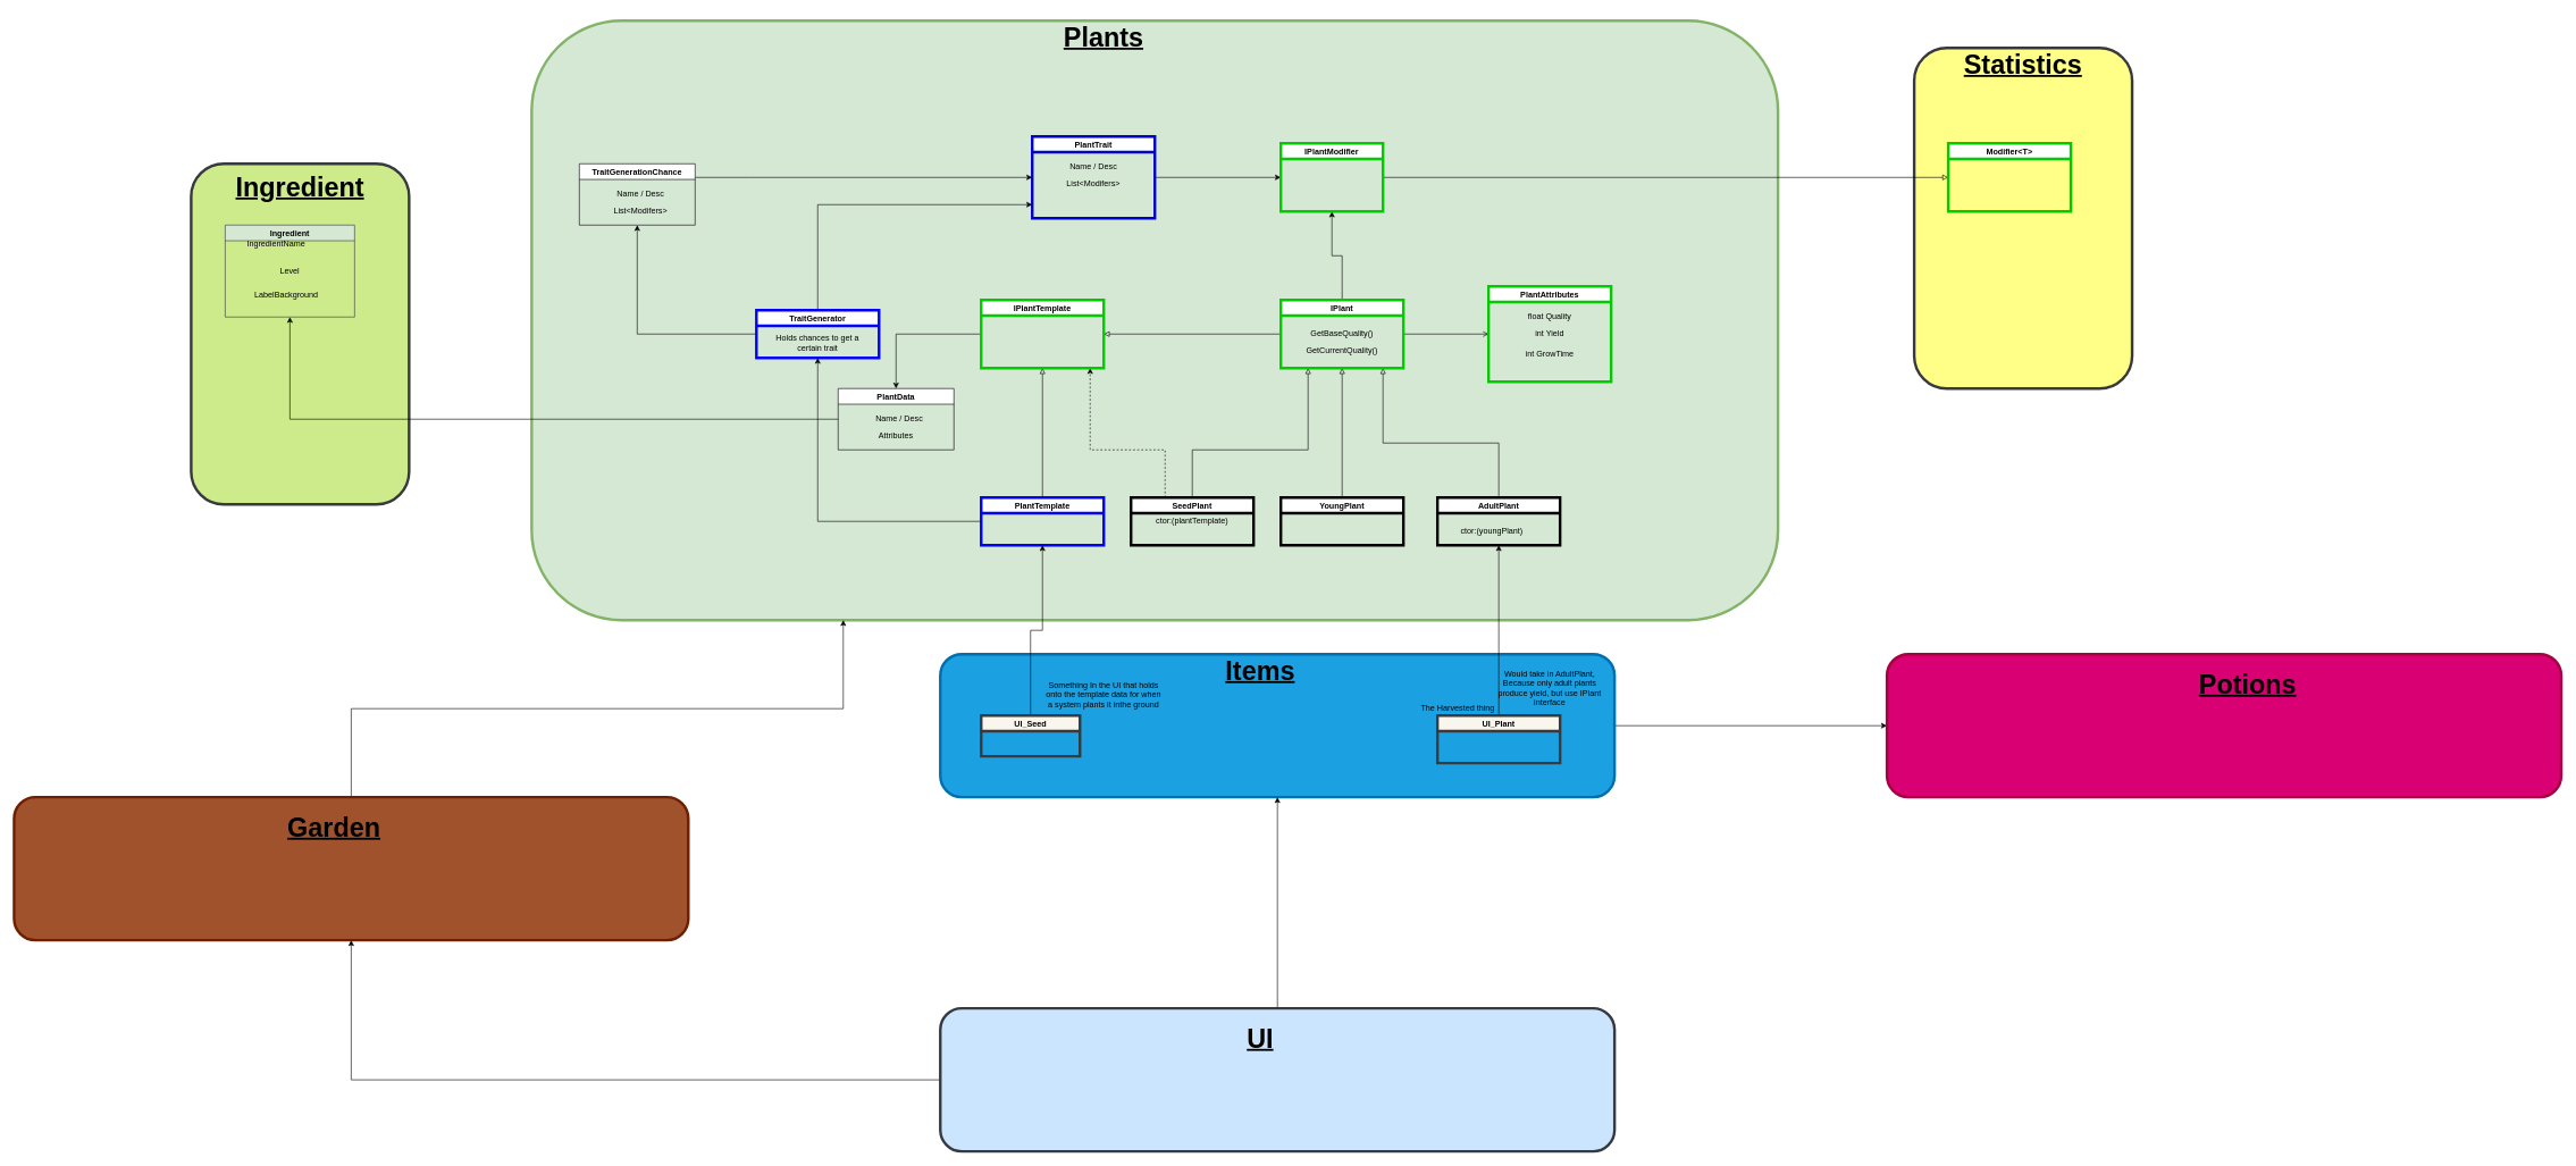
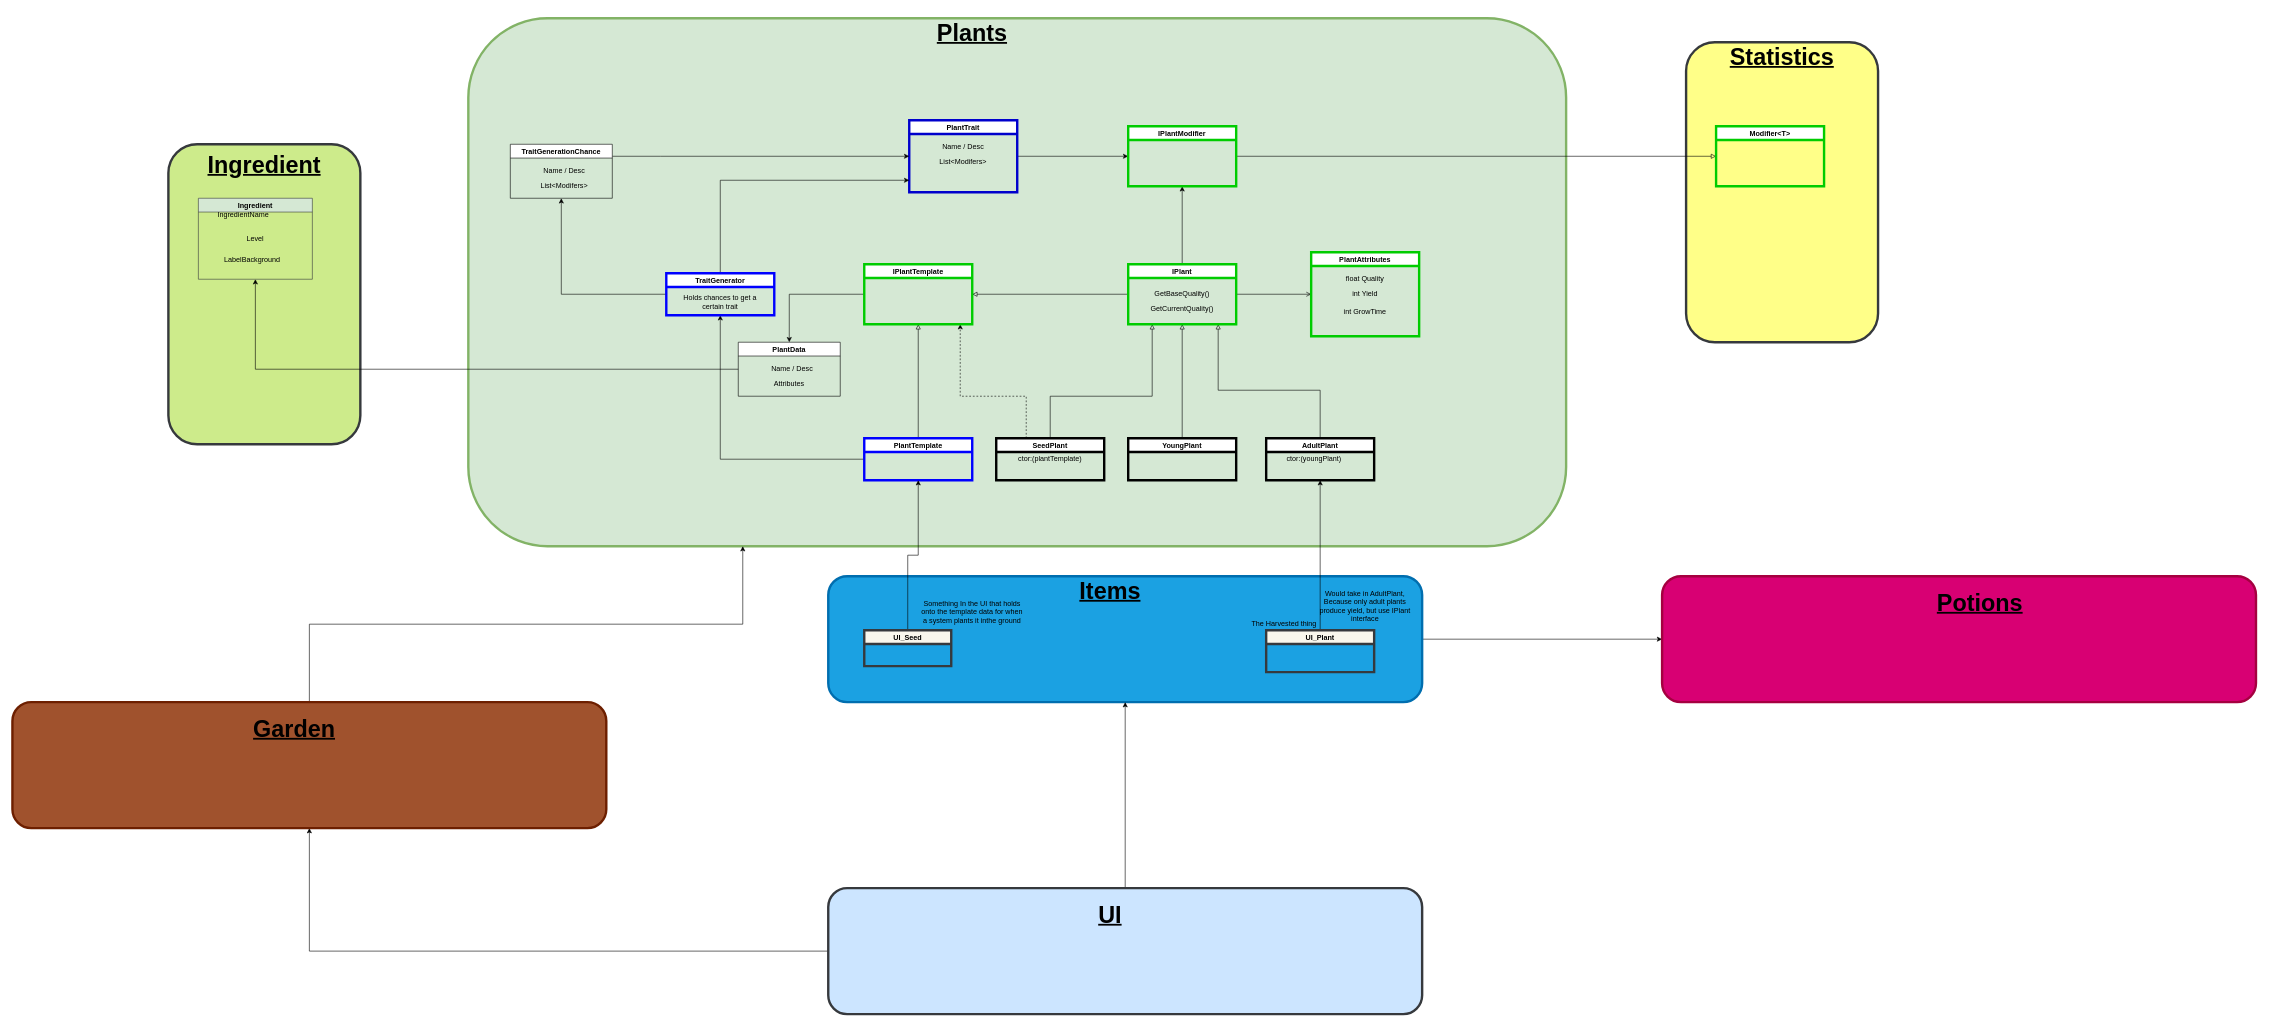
- <mxCell id="33" value="IPlantModifier" style="swimlane;strokeWidth=4;strokeColor=#00CC00;" parent="1" vertex="1"><mxGeometry x="1880" y="210" width="150" height="100" as="geometry" /></mxCell>
+ <mxCell id="33" value="IPlantModifier" style="swimlane;strokeWidth=4;strokeColor=#00CC00;" parent="1" vertex="1"><mxGeometry x="1880" y="210" width="180" height="100" as="geometry" /></mxCell>
- <mxCell id="18" value="ctor:(youngPlant)" style="text;html=1;strokeColor=none;fillColor=none;align=center;verticalAlign=middle;whiteSpace=wrap;rounded=0;" parent="1" vertex="1"><mxGeometry x="2120" y="772.5" width="140" height="15" as="geometry" /></mxCell>
+ <mxCell id="18" value="ctor:(youngPlant)" style="text;html=1;strokeColor=none;fillColor=none;align=center;verticalAlign=middle;whiteSpace=wrap;rounded=0;" parent="1" vertex="1"><mxGeometry x="2120" y="757.5" width="140" height="15" as="geometry" /></mxCell>
